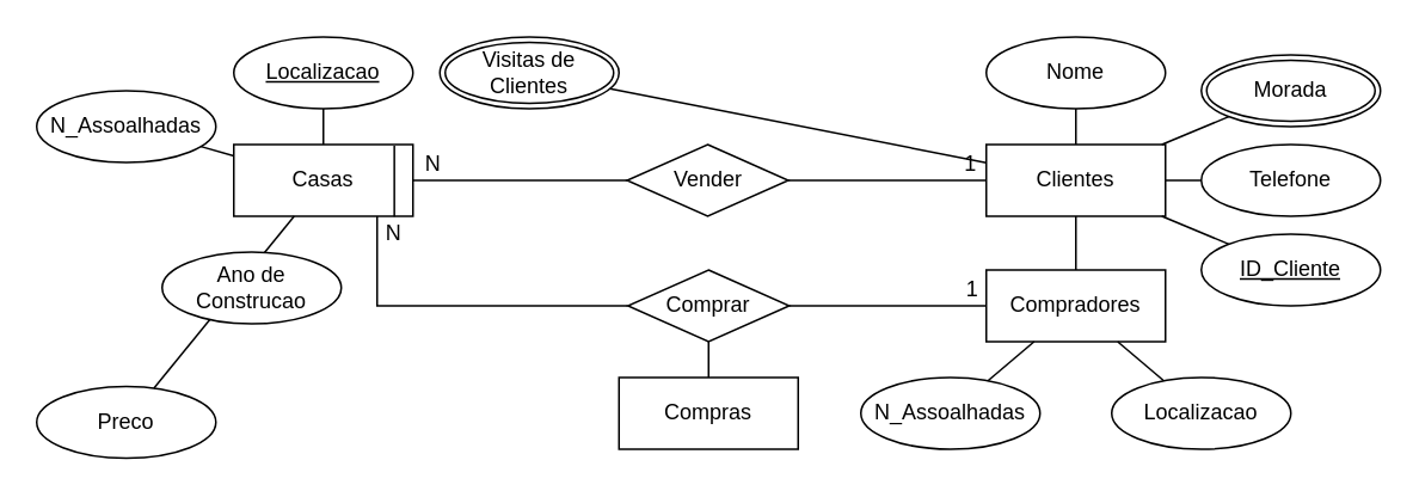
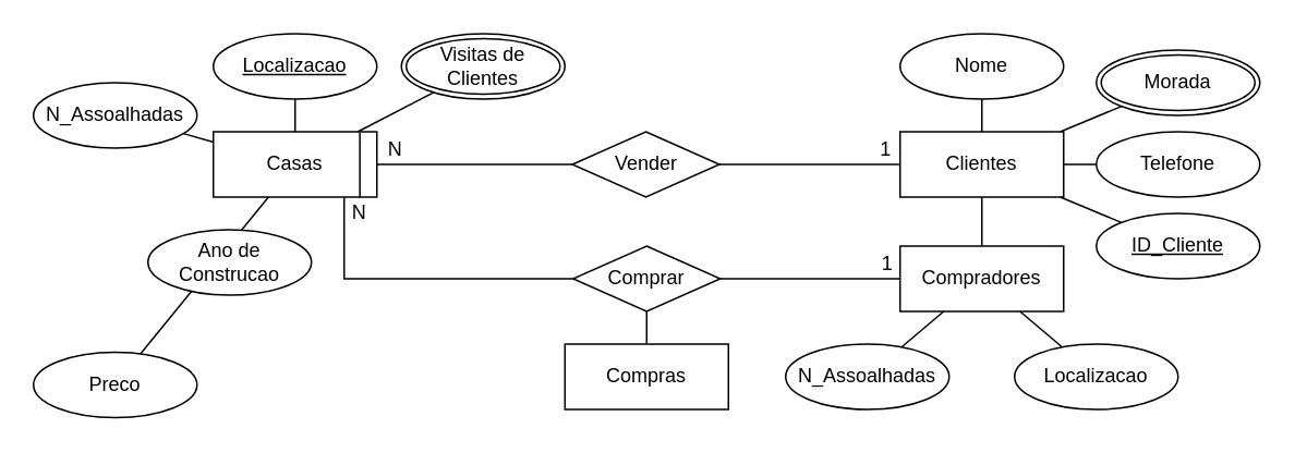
- <mxCell id="23" value="" style="endArrow=none;html=1;rounded=0;" edge="1" parent="1" source="39" target="3"><mxGeometry relative="1" as="geometry"><mxPoint x="268.361" y="55.648" as="sourcePoint" /><mxPoint x="420" y="190" as="targetPoint" /></mxGeometry></mxCell>
+ <mxCell id="23" value="" style="endArrow=none;html=1;rounded=0;" edge="1" parent="1" source="39" target="2"><mxGeometry relative="1" as="geometry"><mxPoint x="268.361" y="55.648" as="sourcePoint" /><mxPoint x="420" y="190" as="targetPoint" /></mxGeometry></mxCell>
